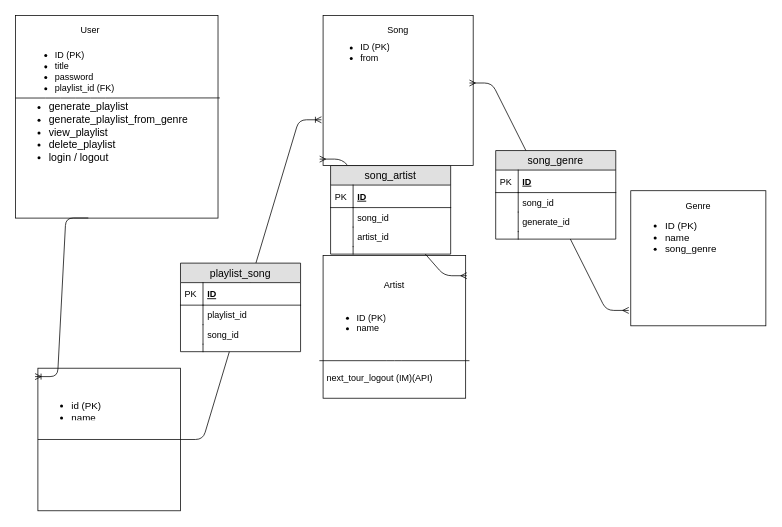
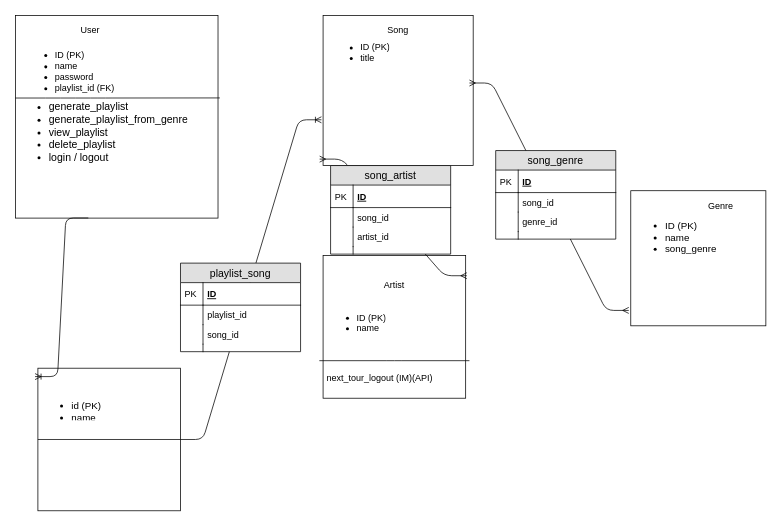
- <mxCell id="7" value="&lt;h1&gt;&lt;ul style=&quot;font-size: 12px&quot;&gt;&lt;li&gt;&lt;span style=&quot;font-weight: 400&quot;&gt;ID (PK)&lt;/span&gt;&lt;/li&gt;&lt;li&gt;&lt;span style=&quot;font-weight: 400&quot;&gt;from&lt;/span&gt;&lt;/li&gt;&lt;/ul&gt;&lt;/h1&gt;" style="text;html=1;strokeColor=none;fillColor=none;spacing=5;spacingTop=-20;whiteSpace=wrap;overflow=hidden;rounded=0;" vertex="1" parent="1"><mxGeometry x="435" y="50" width="190" height="120" as="geometry" /></mxCell>
+ <mxCell id="7" value="&lt;h1&gt;&lt;ul style=&quot;font-size: 12px&quot;&gt;&lt;li&gt;&lt;span style=&quot;font-weight: 400&quot;&gt;ID (PK)&lt;/span&gt;&lt;/li&gt;&lt;li&gt;&lt;span style=&quot;font-weight: 400&quot;&gt;title&lt;/span&gt;&lt;/li&gt;&lt;/ul&gt;&lt;/h1&gt;" style="text;html=1;strokeColor=none;fillColor=none;spacing=5;spacingTop=-20;whiteSpace=wrap;overflow=hidden;rounded=0;" vertex="1" parent="1"><mxGeometry x="435" y="50" width="190" height="120" as="geometry" /></mxCell>
- <mxCell id="4" value="&lt;div&gt;&lt;br&gt;&lt;/div&gt;&lt;ul&gt;&lt;li&gt;&lt;span&gt;ID (PK)&lt;/span&gt;&lt;/li&gt;&lt;li&gt;&lt;span&gt;title&lt;/span&gt;&lt;/li&gt;&lt;li&gt;&lt;span&gt;password&lt;/span&gt;&lt;/li&gt;&lt;li&gt;&lt;span&gt;playlist_id (FK)&lt;/span&gt;&lt;/li&gt;&lt;/ul&gt;" style="text;html=1;strokeColor=none;fillColor=none;spacing=5;spacingTop=-20;whiteSpace=wrap;overflow=hidden;rounded=0;" vertex="1" parent="1"><mxGeometry x="27.5" y="50" width="185" height="100" as="geometry" /></mxCell>
+ <mxCell id="4" value="&lt;div&gt;&lt;br&gt;&lt;/div&gt;&lt;ul&gt;&lt;li&gt;&lt;span&gt;ID (PK)&lt;/span&gt;&lt;/li&gt;&lt;li&gt;&lt;span&gt;name&lt;/span&gt;&lt;/li&gt;&lt;li&gt;&lt;span&gt;password&lt;/span&gt;&lt;/li&gt;&lt;li&gt;&lt;span&gt;playlist_id (FK)&lt;/span&gt;&lt;/li&gt;&lt;/ul&gt;" style="text;html=1;strokeColor=none;fillColor=none;spacing=5;spacingTop=-20;whiteSpace=wrap;overflow=hidden;rounded=0;" vertex="1" parent="1"><mxGeometry x="27.5" y="50" width="185" height="100" as="geometry" /></mxCell>
- <mxCell id="31" value="Genre" style="text;html=1;strokeColor=none;fillColor=none;align=center;verticalAlign=middle;whiteSpace=wrap;rounded=0;" vertex="1" parent="1"><mxGeometry x="910" y="263.53" width="40" height="20" as="geometry" /></mxCell>
+ <mxCell id="31" value="Genre" style="text;html=1;strokeColor=none;fillColor=none;align=center;verticalAlign=middle;whiteSpace=wrap;rounded=0;" vertex="1" parent="1"><mxGeometry x="940" y="263.53" width="40" height="20" as="geometry" /></mxCell>
- <mxCell id="39" value="generate_id" style="shape=partialRectangle;top=0;left=0;right=0;bottom=0;align=left;verticalAlign=top;fillColor=none;spacingLeft=34;spacingRight=4;overflow=hidden;rotatable=0;points=[[0,0.5],[1,0.5]];portConstraint=eastwest;dropTarget=0;fontSize=12;" vertex="1" parent="34"><mxGeometry y="82" width="160" height="26" as="geometry" /></mxCell>
+ <mxCell id="39" value="genre_id" style="shape=partialRectangle;top=0;left=0;right=0;bottom=0;align=left;verticalAlign=top;fillColor=none;spacingLeft=34;spacingRight=4;overflow=hidden;rotatable=0;points=[[0,0.5],[1,0.5]];portConstraint=eastwest;dropTarget=0;fontSize=12;" vertex="1" parent="34"><mxGeometry y="82" width="160" height="26" as="geometry" /></mxCell>
